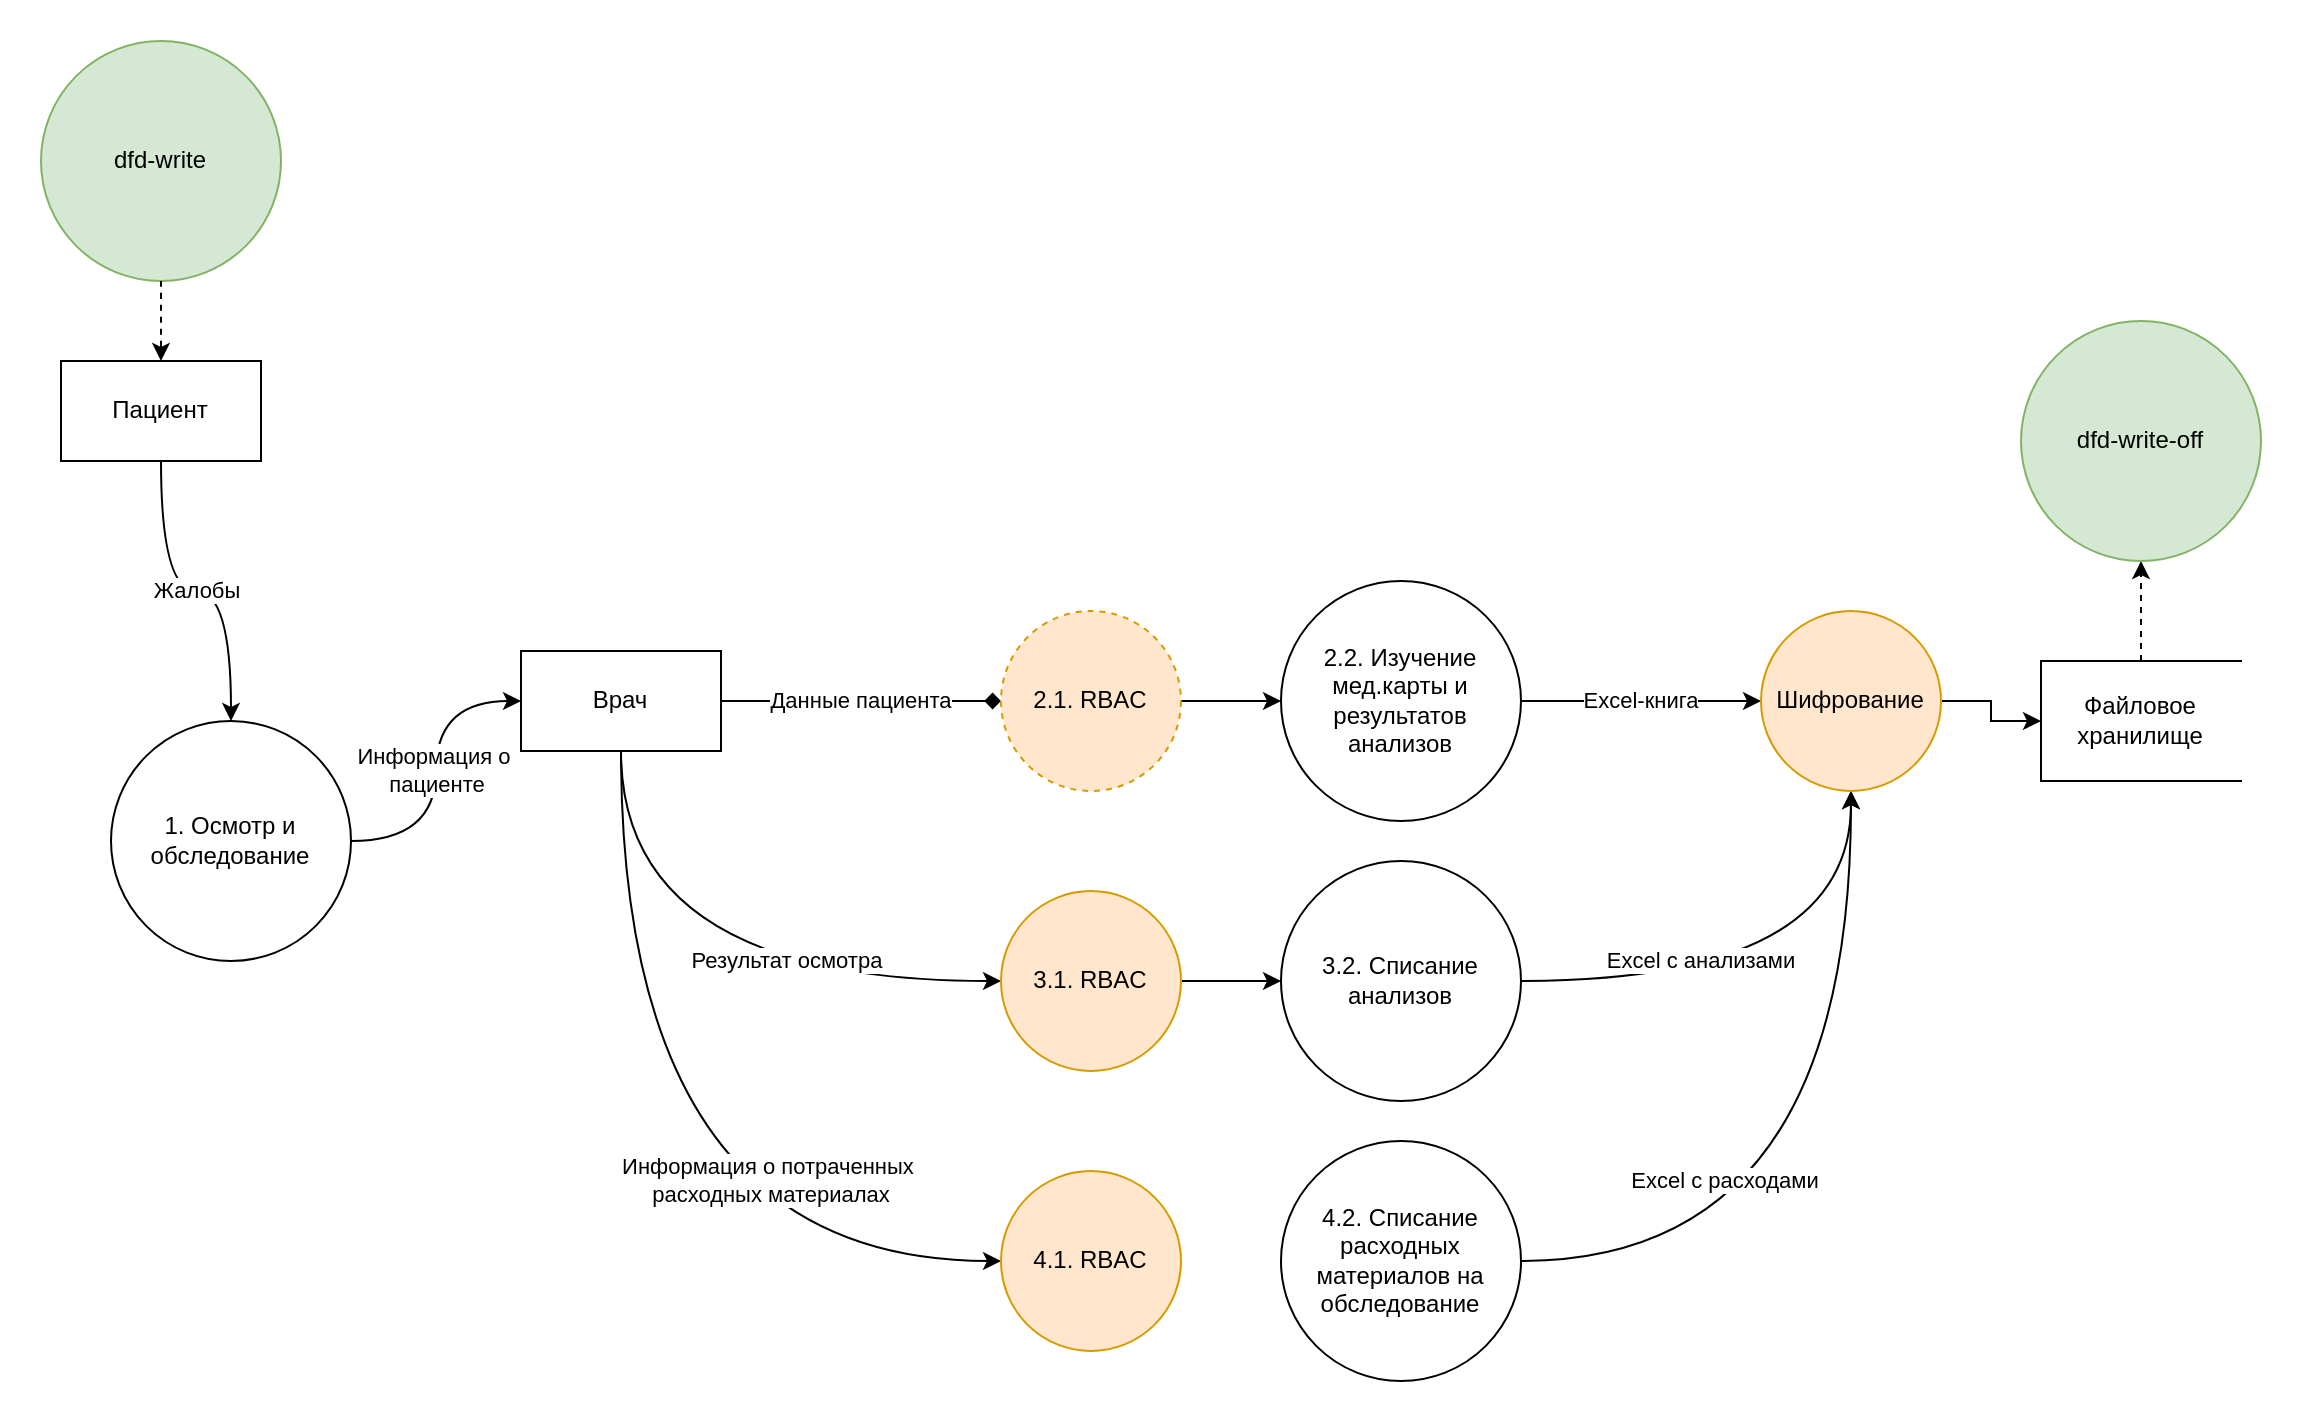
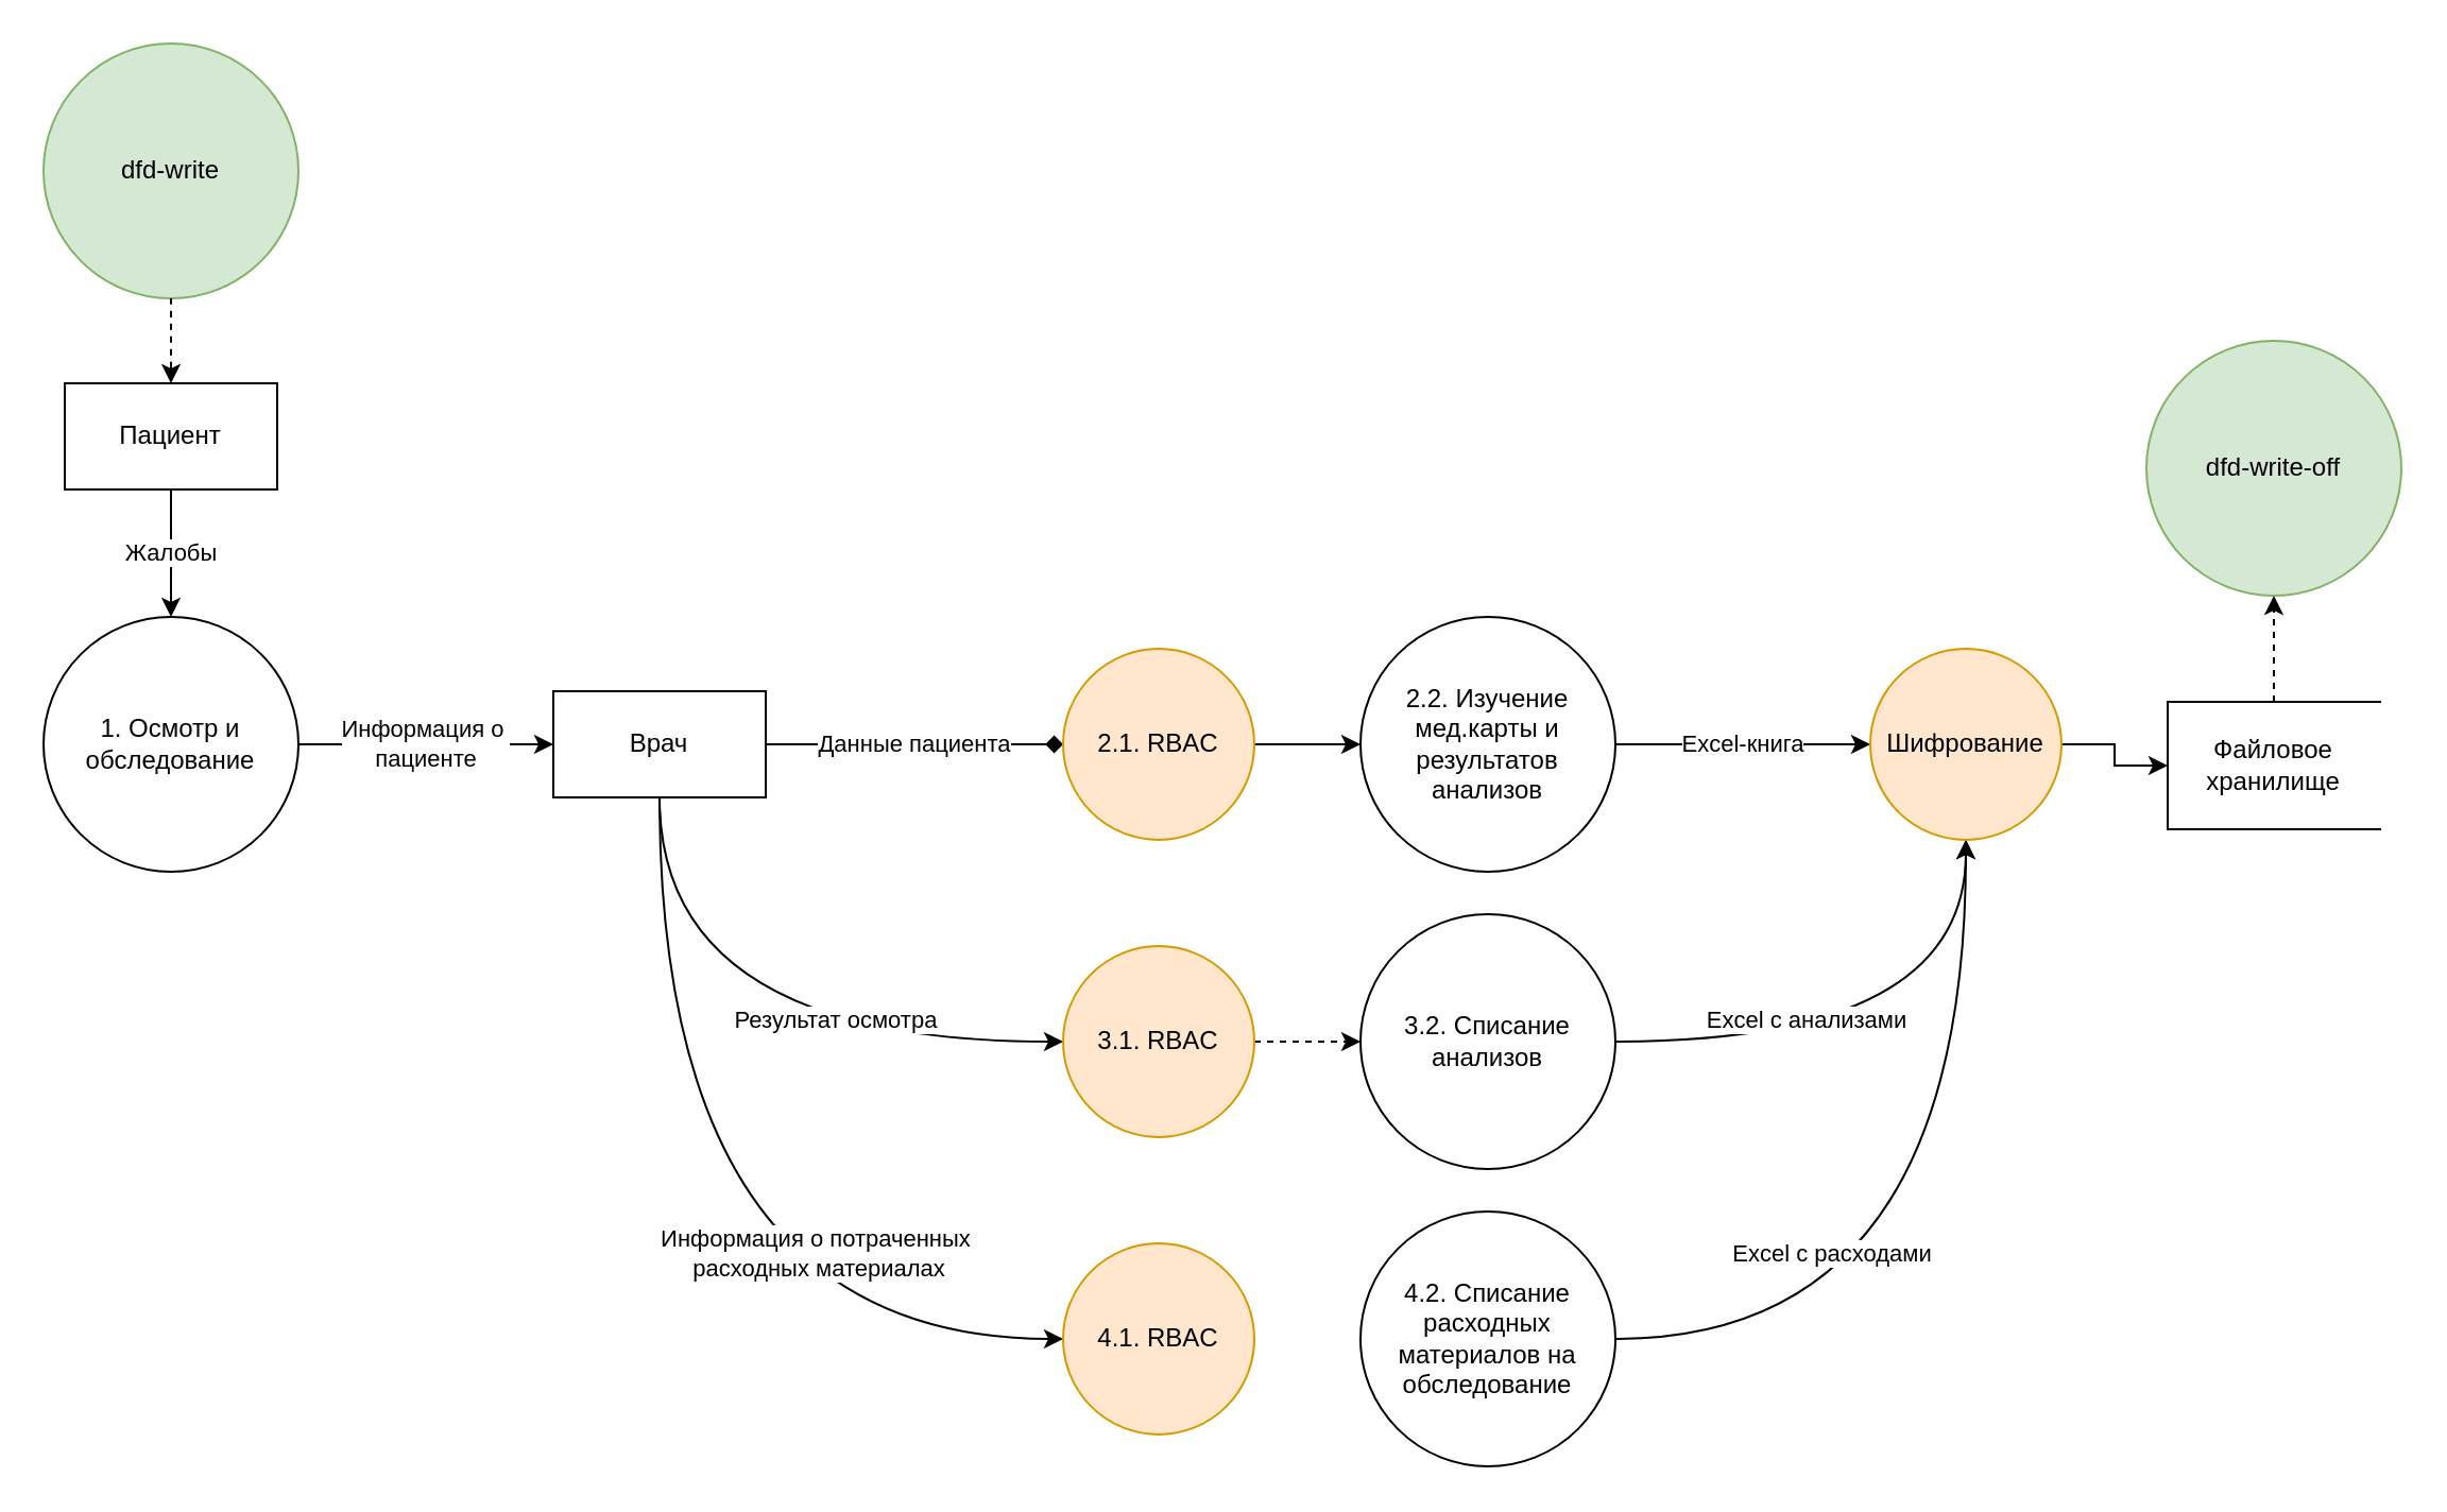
- <mxCell id="21" value="2.1. RBAC" style="ellipse;whiteSpace=wrap;html=1;aspect=fixed;fillColor=#ffe6cc;strokeColor=#d79b00;dashed=1;" vertex="1" parent="1"><mxGeometry x="500" y="305" width="90" height="90" as="geometry" /></mxCell>
+ <mxCell id="21" value="2.1. RBAC" style="ellipse;whiteSpace=wrap;html=1;aspect=fixed;fillColor=#ffe6cc;strokeColor=#d79b00;" vertex="1" parent="1"><mxGeometry x="500" y="305" width="90" height="90" as="geometry" /></mxCell>
- <mxCell id="12" value="1. Осмотр и обследование" style="shape=ellipse;html=1;dashed=0;whiteSpace=wrap;perimeter=ellipsePerimeter;gradientColor=none;" parent="1" vertex="1"><mxGeometry x="55" y="360" width="120" height="120" as="geometry" /></mxCell>
+ <mxCell id="12" value="1. Осмотр и обследование" style="shape=ellipse;html=1;dashed=0;whiteSpace=wrap;perimeter=ellipsePerimeter;gradientColor=none;" parent="1" vertex="1"><mxGeometry x="20" y="290" width="120" height="120" as="geometry" /></mxCell>
- <mxCell id="25" style="edgeStyle=orthogonalEdgeStyle;rounded=0;orthogonalLoop=1;jettySize=auto;html=1;entryX=0;entryY=0.5;entryDx=0;entryDy=0;" edge="1" parent="1" source="26" target="16"><mxGeometry relative="1" as="geometry" /></mxCell>
+ <mxCell id="25" style="edgeStyle=orthogonalEdgeStyle;rounded=0;orthogonalLoop=1;jettySize=auto;html=1;entryX=0;entryY=0.5;entryDx=0;entryDy=0;dashed=1;" edge="1" parent="1" source="26" target="16"><mxGeometry relative="1" as="geometry" /></mxCell>
